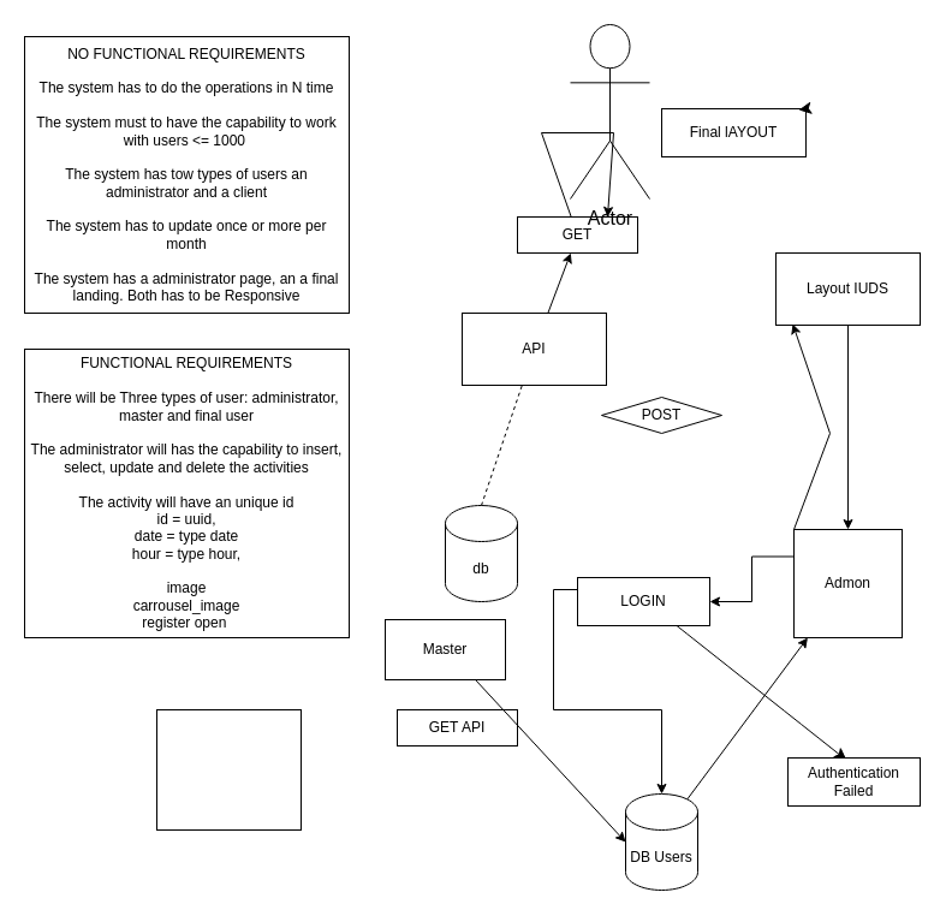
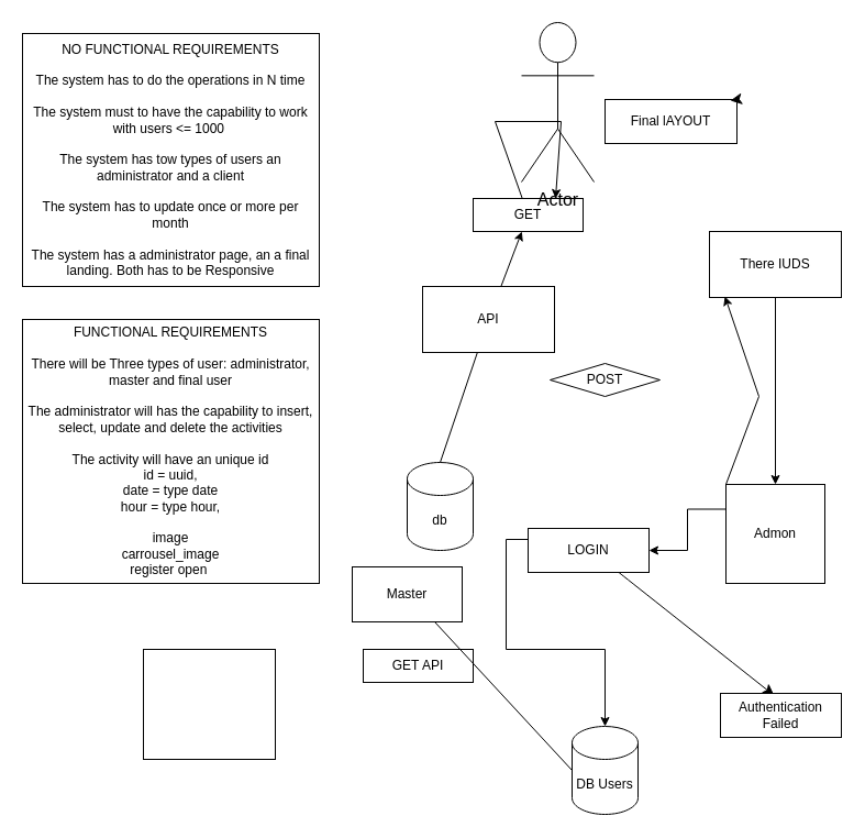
- <mxCell id="10" value="Layout IUDS" style="rounded=0;whiteSpace=wrap;html=1;" parent="1" vertex="1"><mxGeometry x="645" y="210" width="120" height="60" as="geometry" /></mxCell>
+ <mxCell id="10" value="There IUDS" style="rounded=0;whiteSpace=wrap;html=1;" parent="1" vertex="1"><mxGeometry x="645" y="210" width="120" height="60" as="geometry" /></mxCell>
- <mxCell id="6" value="" style="endArrow=none;html=1;rounded=0;exitX=0.5;exitY=0;exitDx=0;exitDy=0;exitPerimeter=0;dashed=1;" parent="1" source="5" target="4" edge="1"><mxGeometry width="50" height="50" relative="1" as="geometry"><mxPoint x="540" y="300" as="sourcePoint" /><mxPoint x="590" y="250" as="targetPoint" /></mxGeometry></mxCell>
+ <mxCell id="6" value="" style="endArrow=none;html=1;rounded=0;exitX=0.5;exitY=0;exitDx=0;exitDy=0;exitPerimeter=0;" parent="1" source="5" target="4" edge="1"><mxGeometry width="50" height="50" relative="1" as="geometry"><mxPoint x="540" y="300" as="sourcePoint" /><mxPoint x="590" y="250" as="targetPoint" /></mxGeometry></mxCell>
- <mxCell id="13" value="" style="endArrow=classic;html=1;rounded=0;exitX=0.855;exitY=0;exitDx=0;exitDy=4.35;exitPerimeter=0;" parent="1" source="12" target="8" edge="1"><mxGeometry width="50" height="50" relative="1" as="geometry"><mxPoint x="561" y="569" as="sourcePoint" /><mxPoint x="590" y="570" as="targetPoint" /><Array as="points" /></mxGeometry></mxCell>
- <mxCell id="16" value="" style="endArrow=classic;html=1;rounded=0;entryX=0;entryY=0.5;entryDx=0;entryDy=0;entryPerimeter=0;exitX=0.75;exitY=1;exitDx=0;exitDy=0;" parent="1" source="14" target="12" edge="1"><mxGeometry width="50" height="50" relative="1" as="geometry"><mxPoint x="480" y="480" as="sourcePoint" /><mxPoint x="530" y="430" as="targetPoint" /></mxGeometry></mxCell>
+ <mxCell id="16" value="" style="endArrow=none;html=1;rounded=0;entryX=0;entryY=0.5;entryDx=0;entryDy=0;entryPerimeter=0;exitX=0.75;exitY=1;exitDx=0;exitDy=0;" parent="1" source="14" target="12" edge="1"><mxGeometry width="50" height="50" relative="1" as="geometry"><mxPoint x="480" y="480" as="sourcePoint" /><mxPoint x="530" y="430" as="targetPoint" /></mxGeometry></mxCell>
